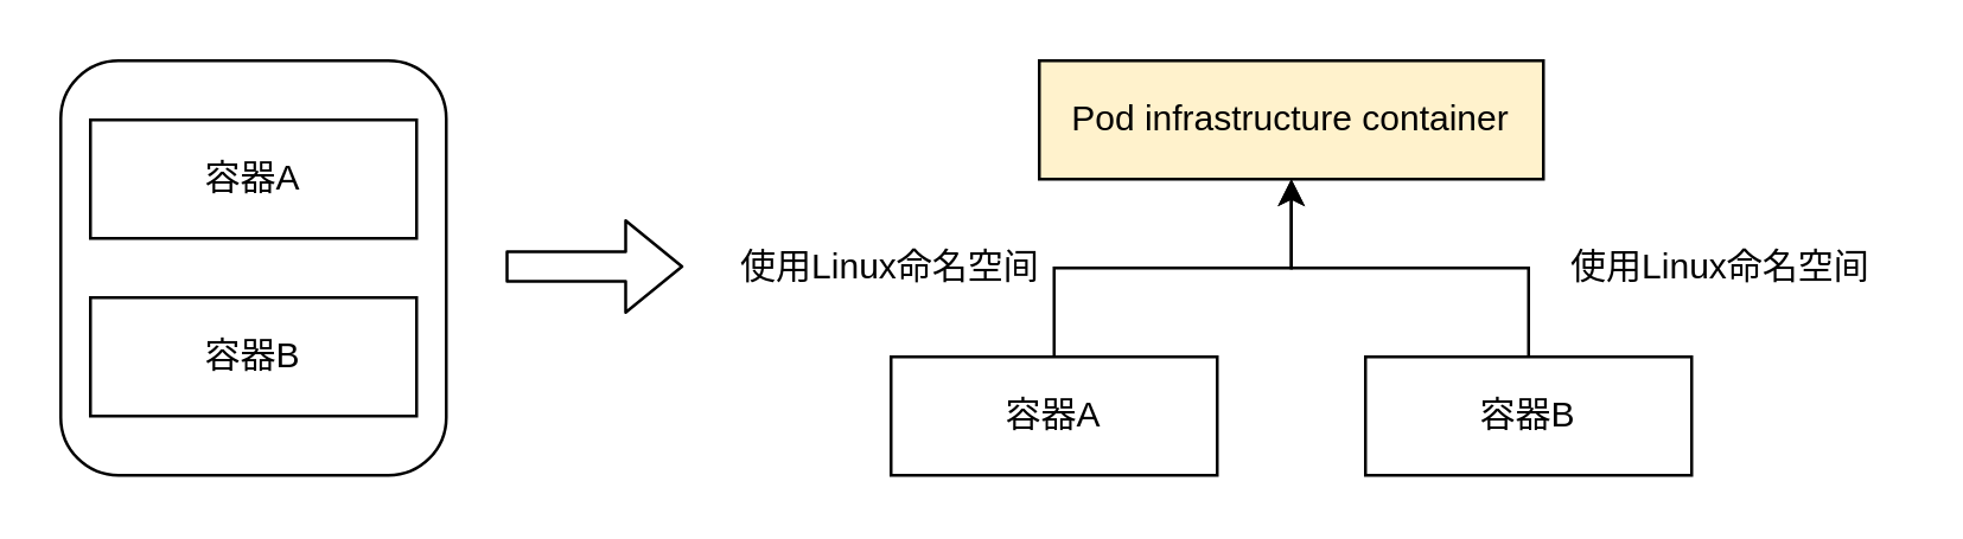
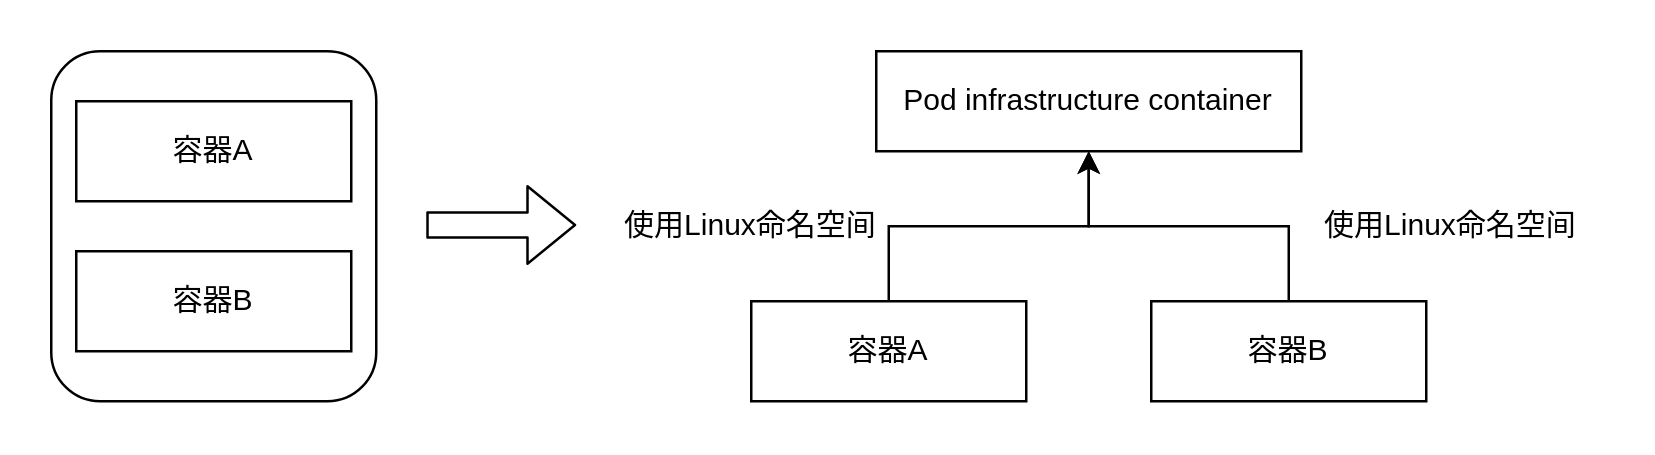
- <mxCell id="5" value="Pod infrastructure container" style="rounded=0;whiteSpace=wrap;html=1;fillColor=#fff2cc;" vertex="1" parent="1"><mxGeometry x="350" y="20" width="170" height="40" as="geometry" /></mxCell>
+ <mxCell id="5" value="Pod infrastructure container" style="rounded=0;whiteSpace=wrap;html=1;" vertex="1" parent="1"><mxGeometry x="350" y="20" width="170" height="40" as="geometry" /></mxCell>
